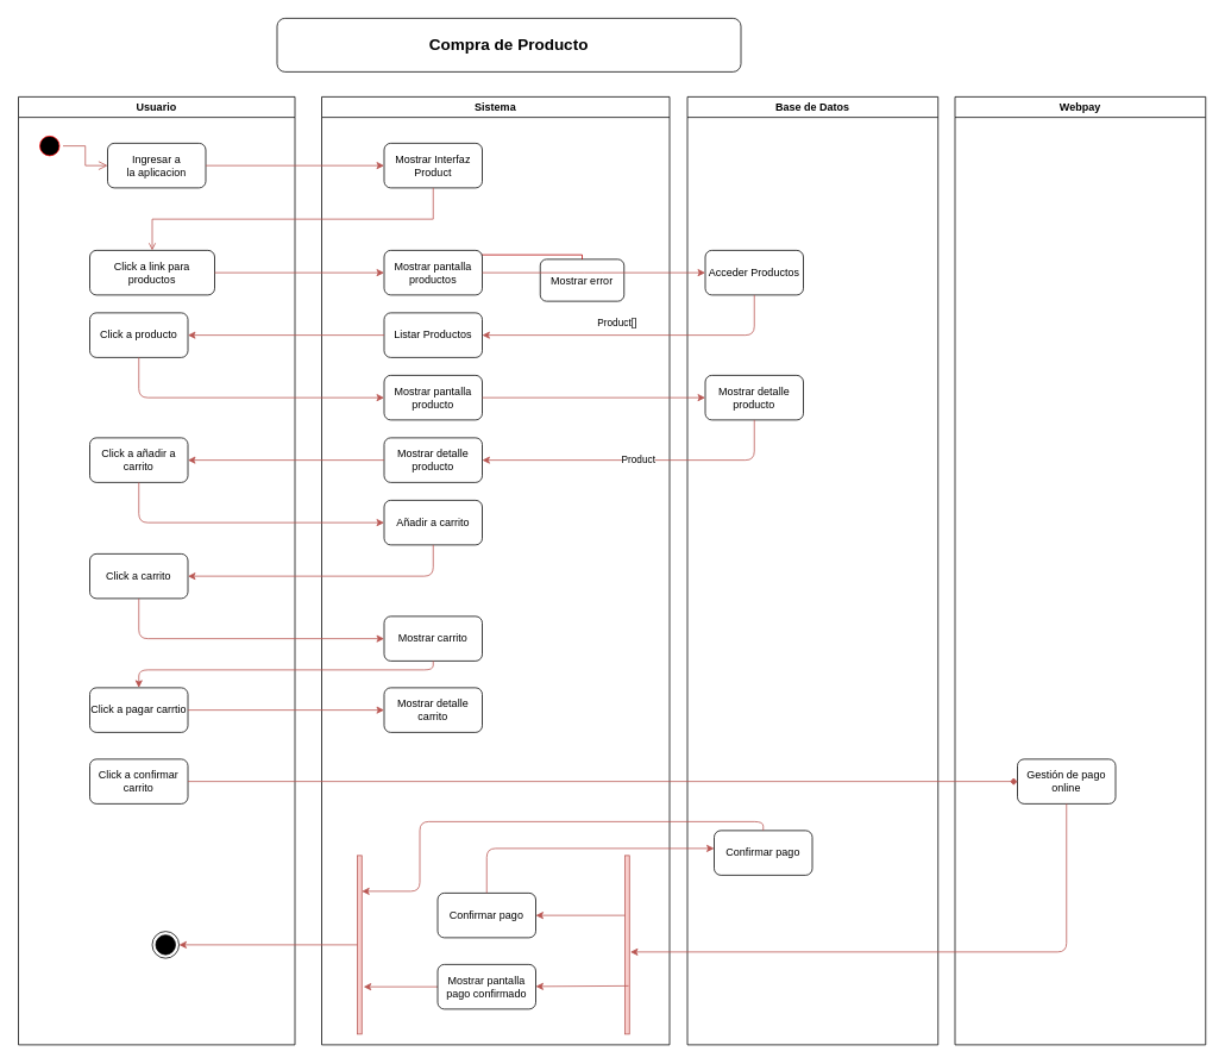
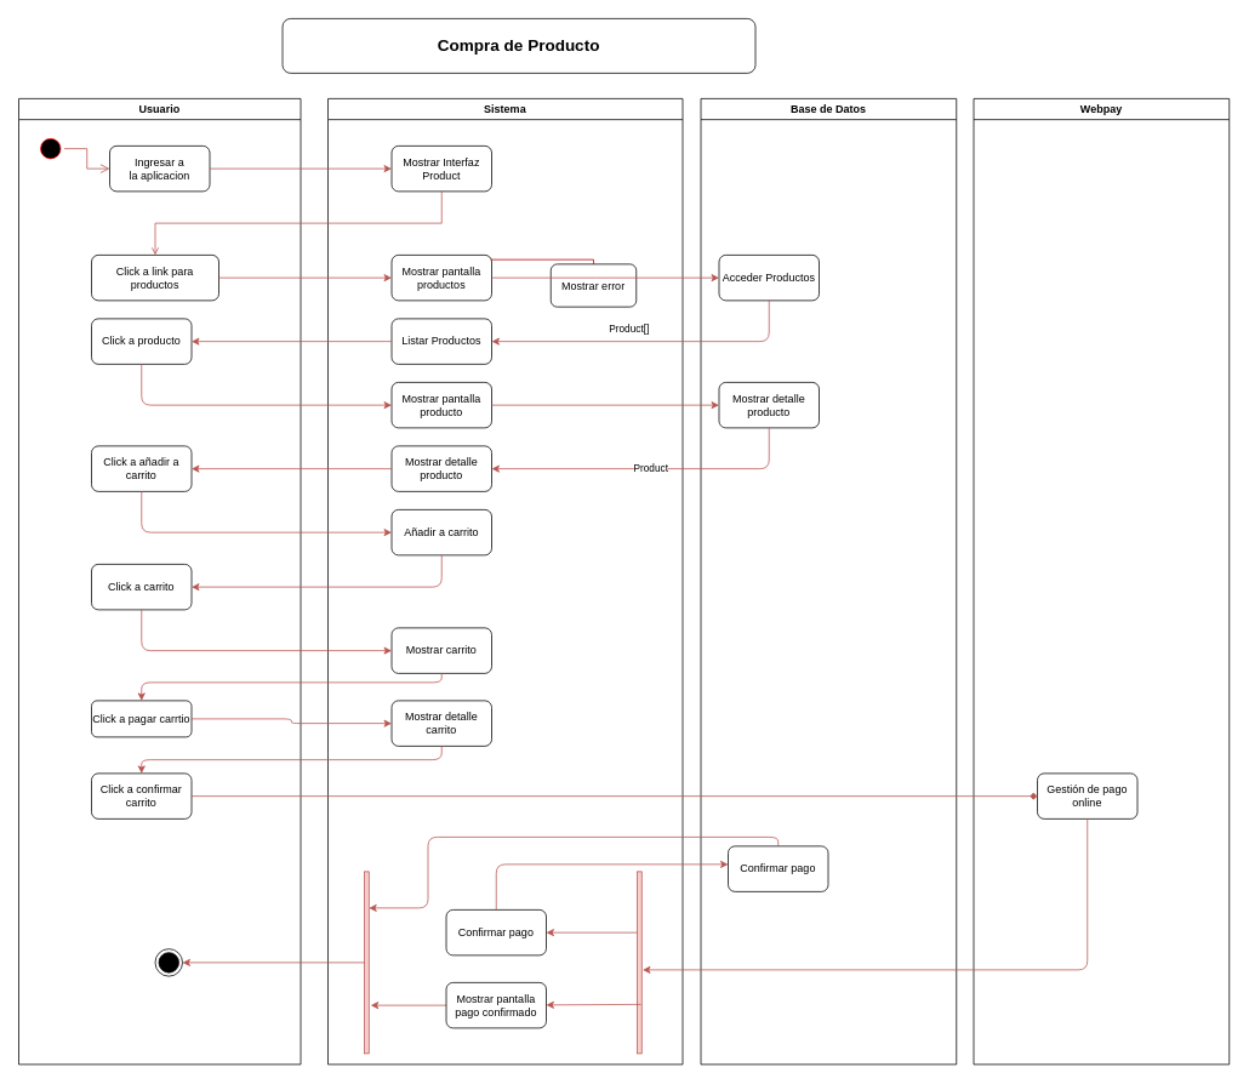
- <mxCell id="10" value="Click a pagar carrtio" style="rounded=1;whiteSpace=wrap;" vertex="1" parent="2"><mxGeometry x="80" y="662" width="110" height="50" as="geometry" /></mxCell>
+ <mxCell id="10" value="Click a pagar carrtio" style="rounded=1;whiteSpace=wrap;" vertex="1" parent="2"><mxGeometry x="80" y="662" width="110" height="40" as="geometry" /></mxCell>
+ <mxCell id="57" style="edgeStyle=elbowEdgeStyle;html=1;strokeColor=#b85450;elbow=vertical;exitX=0.5;exitY=1;exitDx=0;exitDy=0;fillColor=#f8cecc;" edge="1" parent="1" source="23" target="11"><mxGeometry relative="1" as="geometry" /></mxCell>
